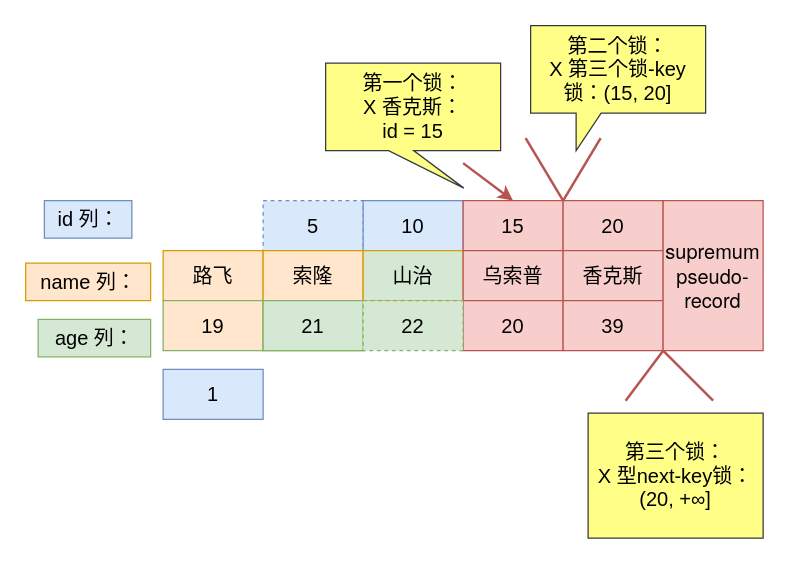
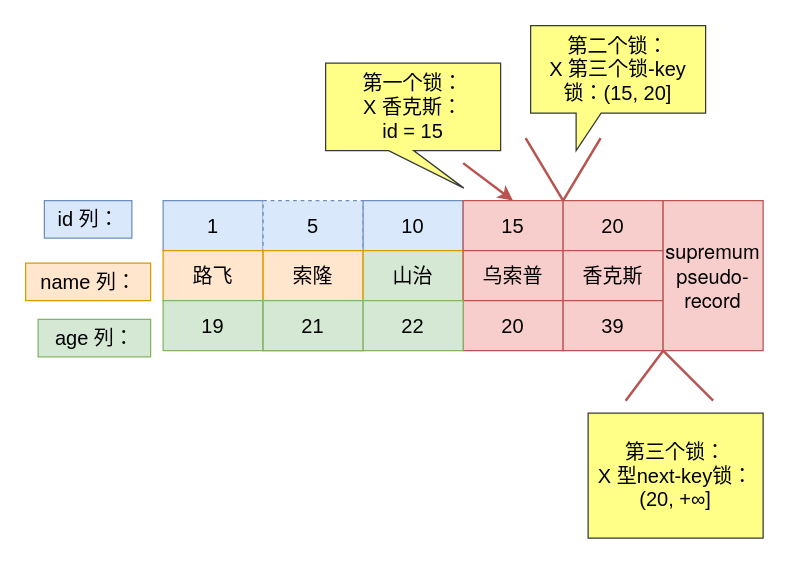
- <mxCell id="12" value="19" style="rounded=0;whiteSpace=wrap;html=1;fontSize=16;fillColor=#ffe6cc;strokeColor=#82b366;" vertex="1" parent="1"><mxGeometry x="130" y="240" width="80" height="40" as="geometry" /></mxCell>
+ <mxCell id="12" value="19" style="rounded=0;whiteSpace=wrap;html=1;fontSize=16;fillColor=#d5e8d4;strokeColor=#82b366;" vertex="1" parent="1"><mxGeometry x="130" y="240" width="80" height="40" as="geometry" /></mxCell>
- <mxCell id="16" value="22" style="rounded=0;whiteSpace=wrap;html=1;fontSize=16;fillColor=#d5e8d4;strokeColor=#82b366;dashed=1;" vertex="1" parent="1"><mxGeometry x="290" y="240" width="80" height="40" as="geometry" /></mxCell>
+ <mxCell id="16" value="22" style="rounded=0;whiteSpace=wrap;html=1;fontSize=16;fillColor=#d5e8d4;strokeColor=#82b366;" vertex="1" parent="1"><mxGeometry x="290" y="240" width="80" height="40" as="geometry" /></mxCell>
- <mxCell id="2" value="1" style="rounded=0;whiteSpace=wrap;html=1;fontSize=16;fillColor=#dae8fc;strokeColor=#6c8ebf;" vertex="1" parent="1"><mxGeometry x="130" y="295" width="80" height="40" as="geometry" /></mxCell>
+ <mxCell id="2" value="1" style="rounded=0;whiteSpace=wrap;html=1;fontSize=16;fillColor=#dae8fc;strokeColor=#6c8ebf;" vertex="1" parent="1"><mxGeometry x="130" y="160" width="80" height="40" as="geometry" /></mxCell>
